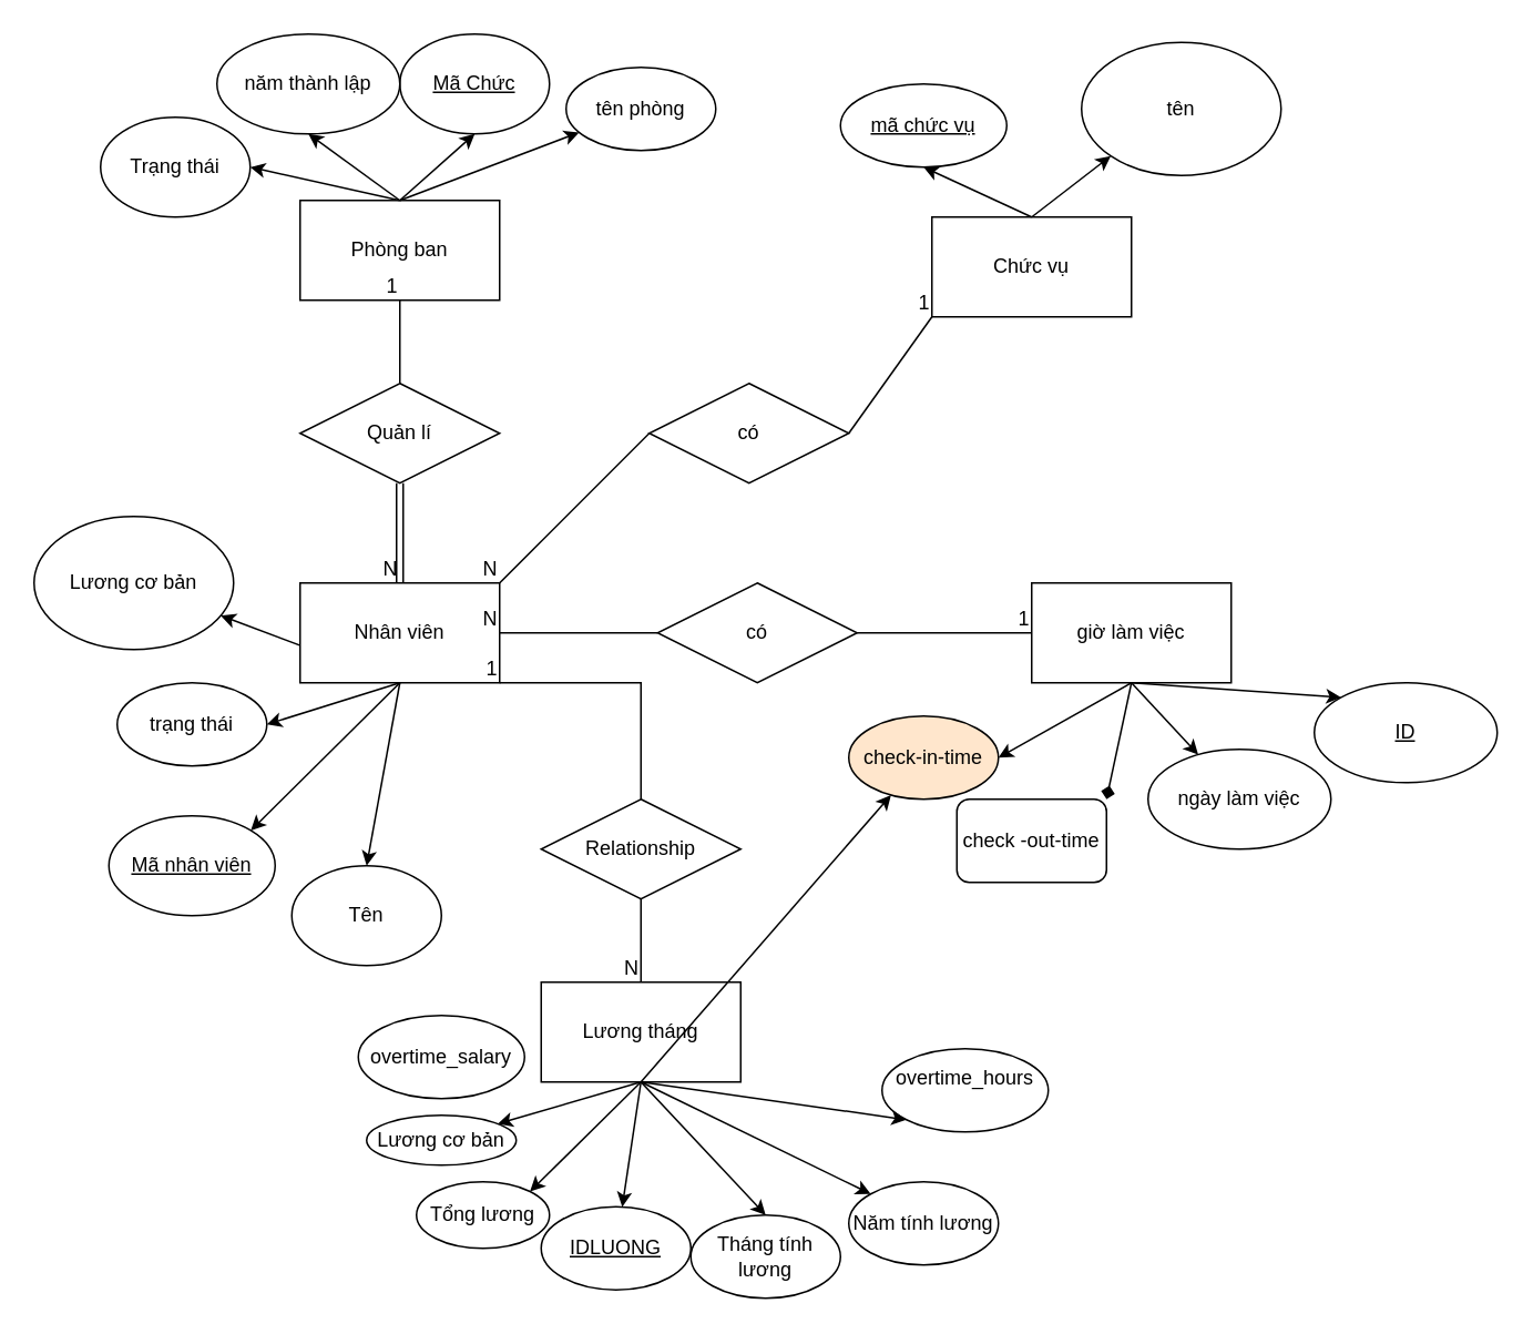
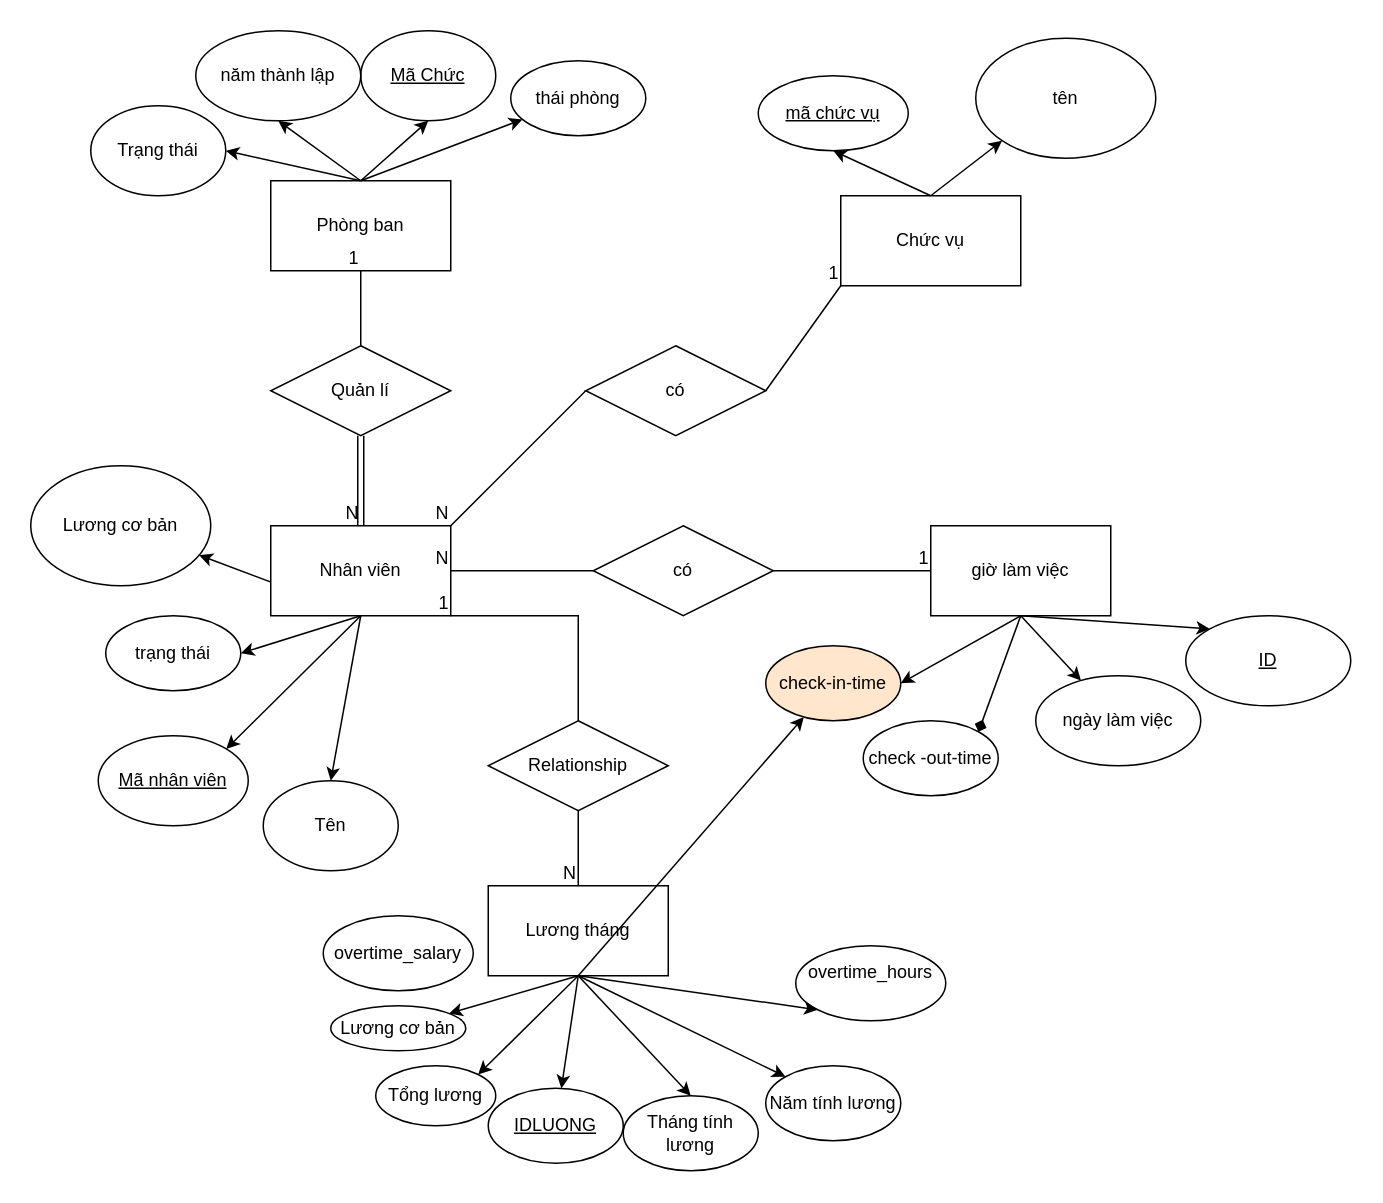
- <mxCell id="5" value="tên phòng" style="ellipse;whiteSpace=wrap;html=1;" vertex="1" parent="1"><mxGeometry x="340" y="40" width="90" height="50" as="geometry" /></mxCell>
+ <mxCell id="5" value="thái phòng" style="ellipse;whiteSpace=wrap;html=1;" vertex="1" parent="1"><mxGeometry x="340" y="40" width="90" height="50" as="geometry" /></mxCell>
- <mxCell id="34" value="check -out-time" style="whiteSpace=wrap;html=1;rounded=1;" vertex="1" parent="1"><mxGeometry x="575" y="480" width="90" height="50" as="geometry" /></mxCell>
+ <mxCell id="34" value="check -out-time" style="ellipse;whiteSpace=wrap;html=1;" vertex="1" parent="1"><mxGeometry x="575" y="480" width="90" height="50" as="geometry" /></mxCell>
